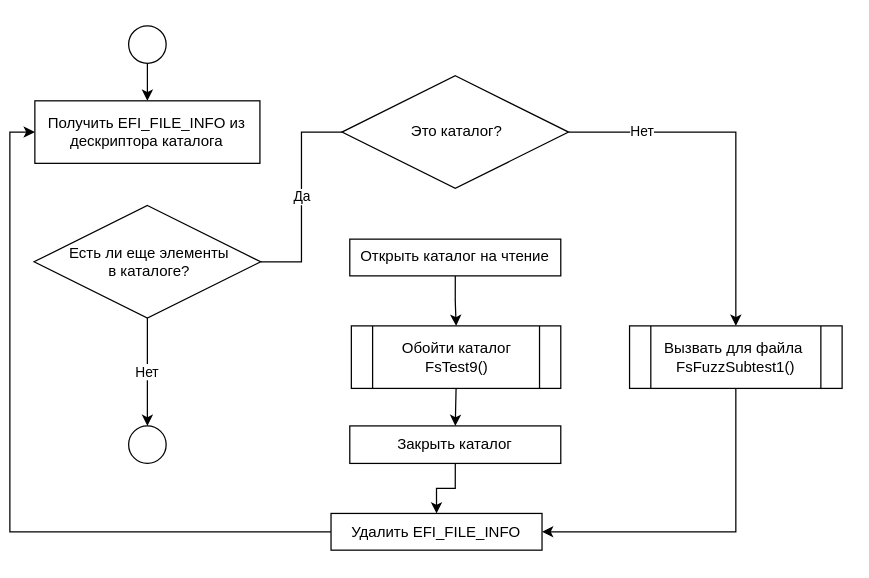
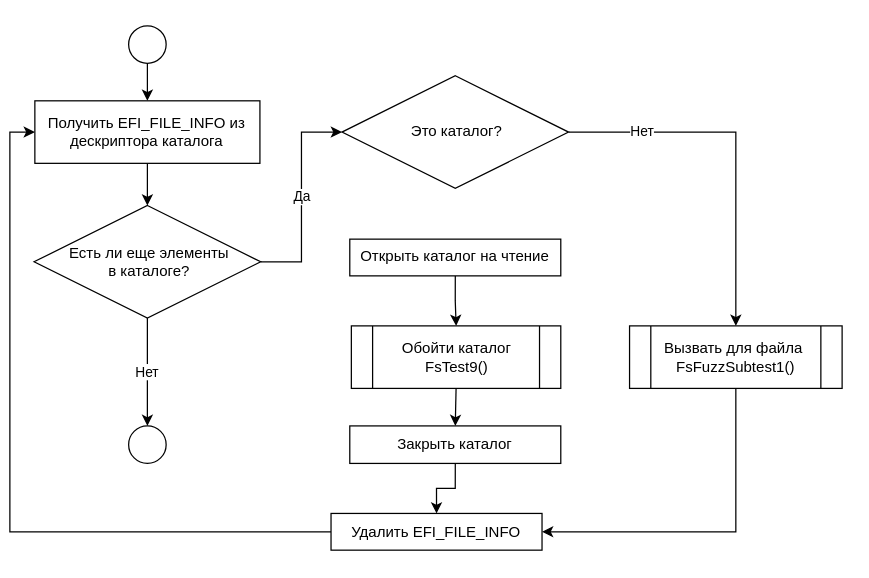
- <mxCell id="7" value="Да" style="edgeStyle=orthogonalEdgeStyle;rounded=0;orthogonalLoop=1;jettySize=auto;html=1;exitX=1;exitY=0.5;exitDx=0;exitDy=0;entryX=0;entryY=0.5;entryDx=0;entryDy=0;endArrow=none;" edge="1" parent="1" source="8" target="10"><mxGeometry relative="1" as="geometry" /></mxCell>
+ <mxCell id="7" value="Да" style="edgeStyle=orthogonalEdgeStyle;rounded=0;orthogonalLoop=1;jettySize=auto;html=1;exitX=1;exitY=0.5;exitDx=0;exitDy=0;entryX=0;entryY=0.5;entryDx=0;entryDy=0;" edge="1" parent="1" source="8" target="10"><mxGeometry relative="1" as="geometry" /></mxCell>
+ <mxCell id="4" style="edgeStyle=orthogonalEdgeStyle;rounded=0;orthogonalLoop=1;jettySize=auto;html=1;exitX=0.5;exitY=1;exitDx=0;exitDy=0;entryX=0.5;entryY=0;entryDx=0;entryDy=0;" edge="1" parent="1" source="5" target="8"><mxGeometry relative="1" as="geometry" /></mxCell>
